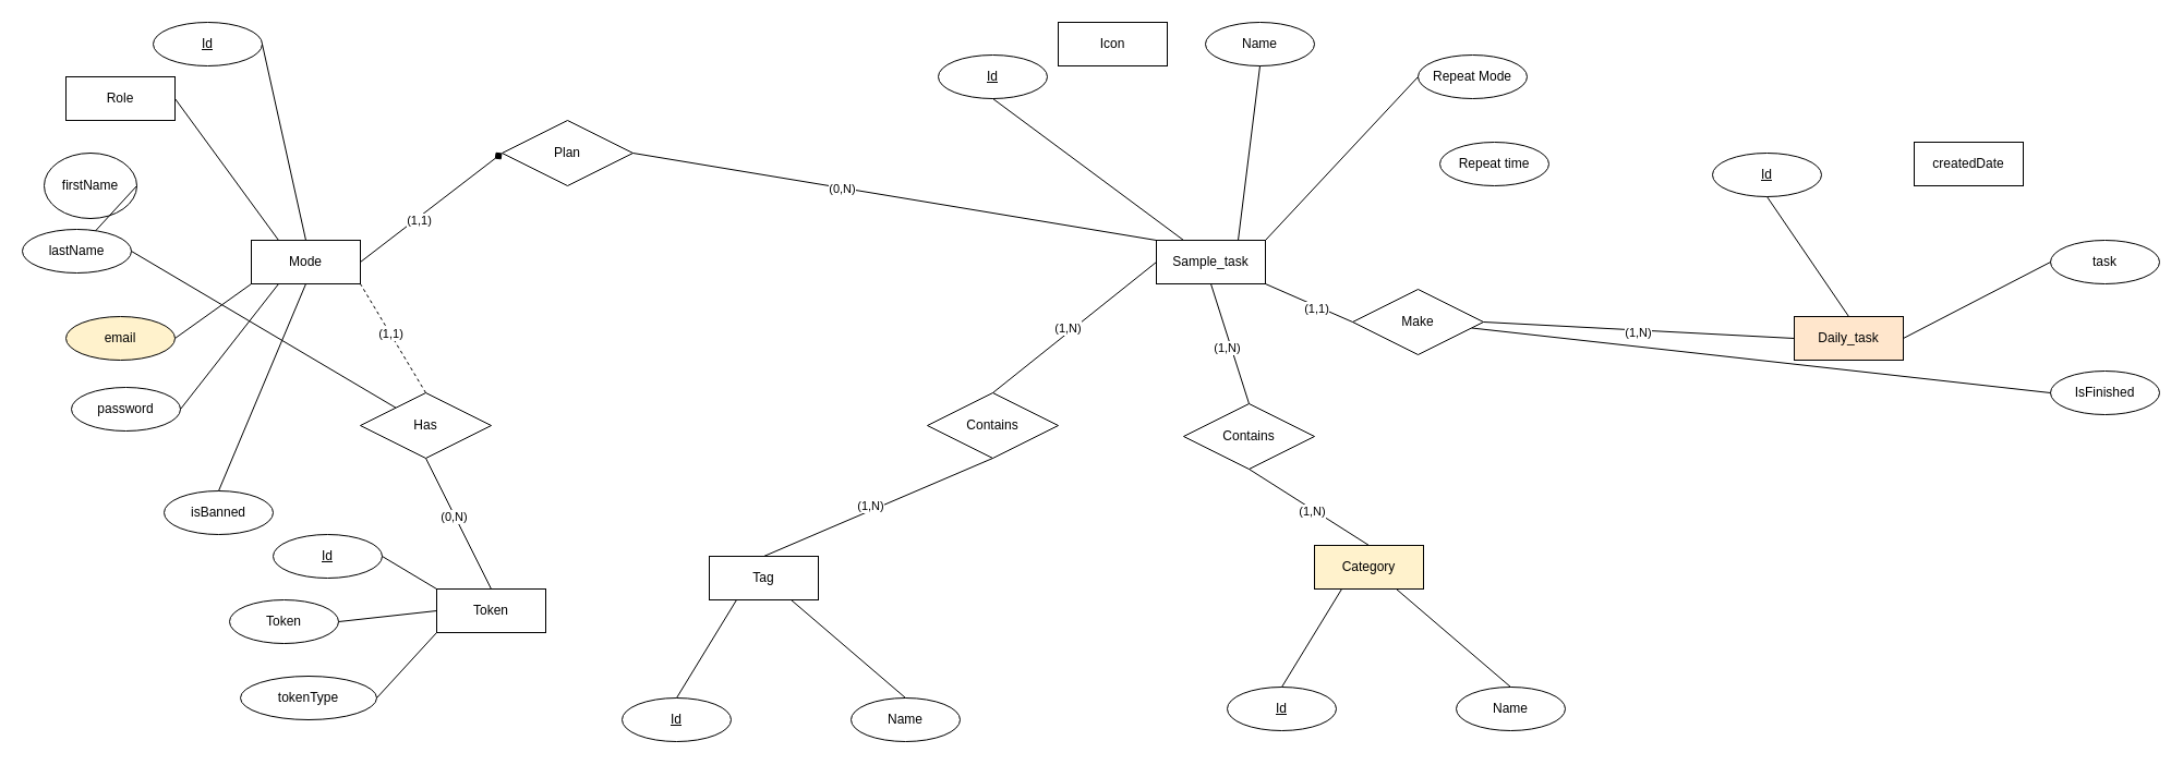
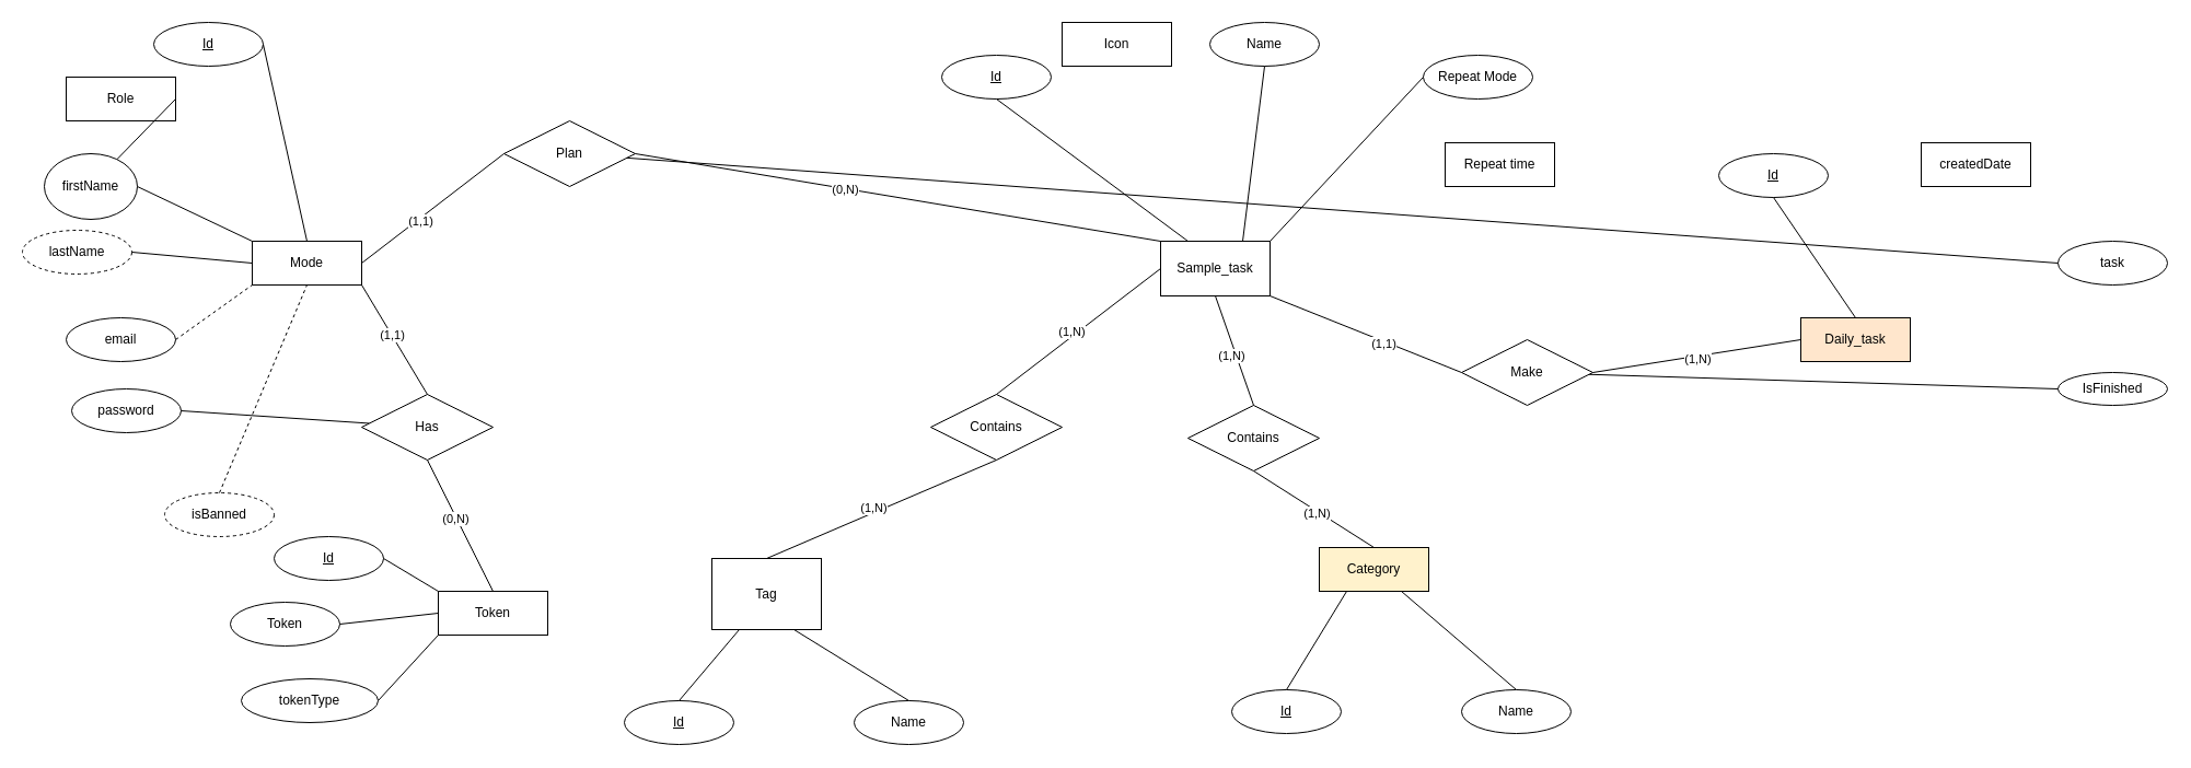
- <mxCell id="35" value="" style="endArrow=diamond;html=1;rounded=0;exitX=1;exitY=0.5;exitDx=0;exitDy=0;entryX=0;entryY=0.5;entryDx=0;entryDy=0;" parent="1" source="2" target="34" edge="1"><mxGeometry relative="1" as="geometry"><mxPoint x="410" y="240" as="sourcePoint" /><mxPoint x="570" y="240" as="targetPoint" /></mxGeometry></mxCell>
+ <mxCell id="35" value="" style="endArrow=none;html=1;rounded=0;exitX=1;exitY=0.5;exitDx=0;exitDy=0;entryX=0;entryY=0.5;entryDx=0;entryDy=0;" parent="1" source="2" target="34" edge="1"><mxGeometry relative="1" as="geometry"><mxPoint x="410" y="240" as="sourcePoint" /><mxPoint x="570" y="240" as="targetPoint" /></mxGeometry></mxCell>
- <mxCell id="50" value="Repeat time" style="ellipse;whiteSpace=wrap;html=1;align=center;" vertex="1" parent="1"><mxGeometry x="1320" y="130" width="100" height="40" as="geometry" /></mxCell>
+ <mxCell id="50" value="Repeat time" style="whiteSpace=wrap;html=1;align=center;rounded=0;" vertex="1" parent="1"><mxGeometry x="1320" y="130" width="100" height="40" as="geometry" /></mxCell>
- <mxCell id="16" value="" style="endArrow=none;html=1;rounded=0;exitX=1;exitY=0.5;exitDx=0;exitDy=0;entryX=0.25;entryY=0;entryDx=0;entryDy=0;" parent="1" source="15" target="2" edge="1"><mxGeometry relative="1" as="geometry"><mxPoint x="250" y="50" as="sourcePoint" /><mxPoint x="290" y="230" as="targetPoint" /></mxGeometry></mxCell>
+ <mxCell id="16" value="" style="endArrow=none;html=1;rounded=0;exitX=1;exitY=0.5;exitDx=0;exitDy=0;" parent="1" source="15" target="4" edge="1"><mxGeometry relative="1" as="geometry"><mxPoint x="250" y="50" as="sourcePoint" /><mxPoint x="290" y="230" as="targetPoint" /></mxGeometry></mxCell>
- <mxCell id="10" value="" style="endArrow=none;html=1;rounded=0;exitX=1;exitY=0.5;exitDx=0;exitDy=0;" parent="1" source="4" target="5" edge="1"><mxGeometry relative="1" as="geometry"><mxPoint x="200" y="90" as="sourcePoint" /><mxPoint x="290" y="230" as="targetPoint" /></mxGeometry></mxCell>
+ <mxCell id="10" value="" style="endArrow=none;html=1;rounded=0;exitX=1;exitY=0.5;exitDx=0;exitDy=0;entryX=0;entryY=0;entryDx=0;entryDy=0;" parent="1" source="4" target="2" edge="1"><mxGeometry relative="1" as="geometry"><mxPoint x="200" y="90" as="sourcePoint" /><mxPoint x="290" y="230" as="targetPoint" /></mxGeometry></mxCell>
- <mxCell id="5" value="lastName" style="ellipse;whiteSpace=wrap;html=1;align=center;" parent="1" vertex="1"><mxGeometry x="20" y="210" width="100" height="40" as="geometry" /></mxCell>
+ <mxCell id="5" value="lastName" style="ellipse;whiteSpace=wrap;html=1;align=center;dashed=1;" parent="1" vertex="1"><mxGeometry x="20" y="210" width="100" height="40" as="geometry" /></mxCell>
- <mxCell id="29" value="Sample_task" style="whiteSpace=wrap;html=1;align=center;" parent="1" vertex="1"><mxGeometry x="1060" y="220" width="100" height="40" as="geometry" /></mxCell>
+ <mxCell id="29" value="Sample_task" style="whiteSpace=wrap;html=1;align=center;" parent="1" vertex="1"><mxGeometry x="1060" y="220" width="100" height="50" as="geometry" /></mxCell>
- <mxCell id="41" value="" style="endArrow=none;html=1;rounded=0;entryX=1;entryY=0.5;entryDx=0;entryDy=0;exitX=0;exitY=0.5;exitDx=0;exitDy=0;" parent="1" source="33" target="31" edge="1"><mxGeometry relative="1" as="geometry"><mxPoint x="1755" y="200" as="sourcePoint" /><mxPoint x="1730" y="300" as="targetPoint" /></mxGeometry></mxCell>
+ <mxCell id="41" value="" style="endArrow=none;html=1;rounded=0;exitX=0;exitY=0.5;exitDx=0;exitDy=0;" parent="1" source="33" target="34" edge="1"><mxGeometry relative="1" as="geometry"><mxPoint x="1755" y="200" as="sourcePoint" /><mxPoint x="1730" y="300" as="targetPoint" /></mxGeometry></mxCell>
- <mxCell id="12" value="" style="endArrow=none;html=1;rounded=0;exitX=1;exitY=0.5;exitDx=0;exitDy=0;entryX=0;entryY=1;entryDx=0;entryDy=0;" parent="1" source="6" target="2" edge="1"><mxGeometry relative="1" as="geometry"><mxPoint x="130" y="240" as="sourcePoint" /><mxPoint x="240" y="250" as="targetPoint" /></mxGeometry></mxCell>
+ <mxCell id="12" value="" style="endArrow=none;html=1;rounded=0;exitX=1;exitY=0.5;exitDx=0;exitDy=0;entryX=0;entryY=1;entryDx=0;entryDy=0;dashed=1;" parent="1" source="6" target="2" edge="1"><mxGeometry relative="1" as="geometry"><mxPoint x="130" y="240" as="sourcePoint" /><mxPoint x="240" y="250" as="targetPoint" /></mxGeometry></mxCell>
- <mxCell id="70" value="Make" style="shape=rhombus;perimeter=rhombusPerimeter;whiteSpace=wrap;html=1;align=center;" vertex="1" parent="1"><mxGeometry x="1240" y="265" width="120" height="60" as="geometry" /></mxCell>
+ <mxCell id="70" value="Make" style="shape=rhombus;perimeter=rhombusPerimeter;whiteSpace=wrap;html=1;align=center;" vertex="1" parent="1"><mxGeometry x="1335" y="310" width="120" height="60" as="geometry" /></mxCell>
- <mxCell id="11" value="" style="endArrow=none;html=1;rounded=0;exitX=1;exitY=0.5;exitDx=0;exitDy=0;" parent="1" source="5" target="24" edge="1"><mxGeometry relative="1" as="geometry"><mxPoint x="150" y="170" as="sourcePoint" /><mxPoint x="240" y="230" as="targetPoint" /></mxGeometry></mxCell>
+ <mxCell id="11" value="" style="endArrow=none;html=1;rounded=0;exitX=1;exitY=0.5;exitDx=0;exitDy=0;entryX=0;entryY=0.5;entryDx=0;entryDy=0;" parent="1" source="5" target="2" edge="1"><mxGeometry relative="1" as="geometry"><mxPoint x="150" y="170" as="sourcePoint" /><mxPoint x="240" y="230" as="targetPoint" /></mxGeometry></mxCell>
- <mxCell id="6" value="email" style="ellipse;whiteSpace=wrap;html=1;align=center;fillColor=#fff2cc;" parent="1" vertex="1"><mxGeometry x="60" y="290" width="100" height="40" as="geometry" /></mxCell>
+ <mxCell id="6" value="email" style="ellipse;whiteSpace=wrap;html=1;align=center;" parent="1" vertex="1"><mxGeometry x="60" y="290" width="100" height="40" as="geometry" /></mxCell>
- <mxCell id="13" value="" style="endArrow=none;html=1;rounded=0;exitX=1;exitY=0.5;exitDx=0;exitDy=0;entryX=0.25;entryY=1;entryDx=0;entryDy=0;" parent="1" source="7" target="2" edge="1"><mxGeometry relative="1" as="geometry"><mxPoint x="170" y="320" as="sourcePoint" /><mxPoint x="240" y="270" as="targetPoint" /></mxGeometry></mxCell>
+ <mxCell id="13" value="" style="endArrow=none;html=1;rounded=0;exitX=1;exitY=0.5;exitDx=0;exitDy=0;" parent="1" source="7" target="24" edge="1"><mxGeometry relative="1" as="geometry"><mxPoint x="170" y="320" as="sourcePoint" /><mxPoint x="240" y="270" as="targetPoint" /></mxGeometry></mxCell>
- <mxCell id="27" value="" style="endArrow=none;html=1;rounded=0;entryX=1;entryY=1;entryDx=0;entryDy=0;exitX=0.5;exitY=0;exitDx=0;exitDy=0;dashed=1;" parent="1" source="24" target="2" edge="1"><mxGeometry relative="1" as="geometry"><mxPoint x="450" y="480" as="sourcePoint" /><mxPoint x="610" y="480" as="targetPoint" /></mxGeometry></mxCell>
+ <mxCell id="27" value="" style="endArrow=none;html=1;rounded=0;entryX=1;entryY=1;entryDx=0;entryDy=0;exitX=0.5;exitY=0;exitDx=0;exitDy=0;" parent="1" source="24" target="2" edge="1"><mxGeometry relative="1" as="geometry"><mxPoint x="450" y="480" as="sourcePoint" /><mxPoint x="610" y="480" as="targetPoint" /></mxGeometry></mxCell>
- <mxCell id="14" value="" style="endArrow=none;html=1;rounded=0;exitX=0.5;exitY=0;exitDx=0;exitDy=0;entryX=0.5;entryY=1;entryDx=0;entryDy=0;" parent="1" source="8" target="2" edge="1"><mxGeometry relative="1" as="geometry"><mxPoint x="180" y="410" as="sourcePoint" /><mxPoint x="265" y="270" as="targetPoint" /></mxGeometry></mxCell>
+ <mxCell id="14" value="" style="endArrow=none;html=1;rounded=0;exitX=0.5;exitY=0;exitDx=0;exitDy=0;entryX=0.5;entryY=1;entryDx=0;entryDy=0;dashed=1;" parent="1" source="8" target="2" edge="1"><mxGeometry relative="1" as="geometry"><mxPoint x="180" y="410" as="sourcePoint" /><mxPoint x="265" y="270" as="targetPoint" /></mxGeometry></mxCell>
- <mxCell id="39" value="IsFinished" style="ellipse;whiteSpace=wrap;html=1;align=center;" parent="1" vertex="1"><mxGeometry x="1880" y="340" width="100" height="40" as="geometry" /></mxCell>
+ <mxCell id="39" value="IsFinished" style="ellipse;whiteSpace=wrap;html=1;align=center;" parent="1" vertex="1"><mxGeometry x="1880" y="340" width="100" height="30" as="geometry" /></mxCell>
- <mxCell id="8" value="isBanned" style="ellipse;whiteSpace=wrap;html=1;align=center;" parent="1" vertex="1"><mxGeometry x="150" y="450" width="100" height="40" as="geometry" /></mxCell>
+ <mxCell id="8" value="isBanned" style="ellipse;whiteSpace=wrap;html=1;align=center;dashed=1;" parent="1" vertex="1"><mxGeometry x="150" y="450" width="100" height="40" as="geometry" /></mxCell>
- <mxCell id="60" value="Tag" style="whiteSpace=wrap;html=1;align=center;" vertex="1" parent="1"><mxGeometry x="650" y="510" width="100" height="40" as="geometry" /></mxCell>
+ <mxCell id="60" value="Tag" style="whiteSpace=wrap;html=1;align=center;" vertex="1" parent="1"><mxGeometry x="650" y="510" width="100" height="65" as="geometry" /></mxCell>
